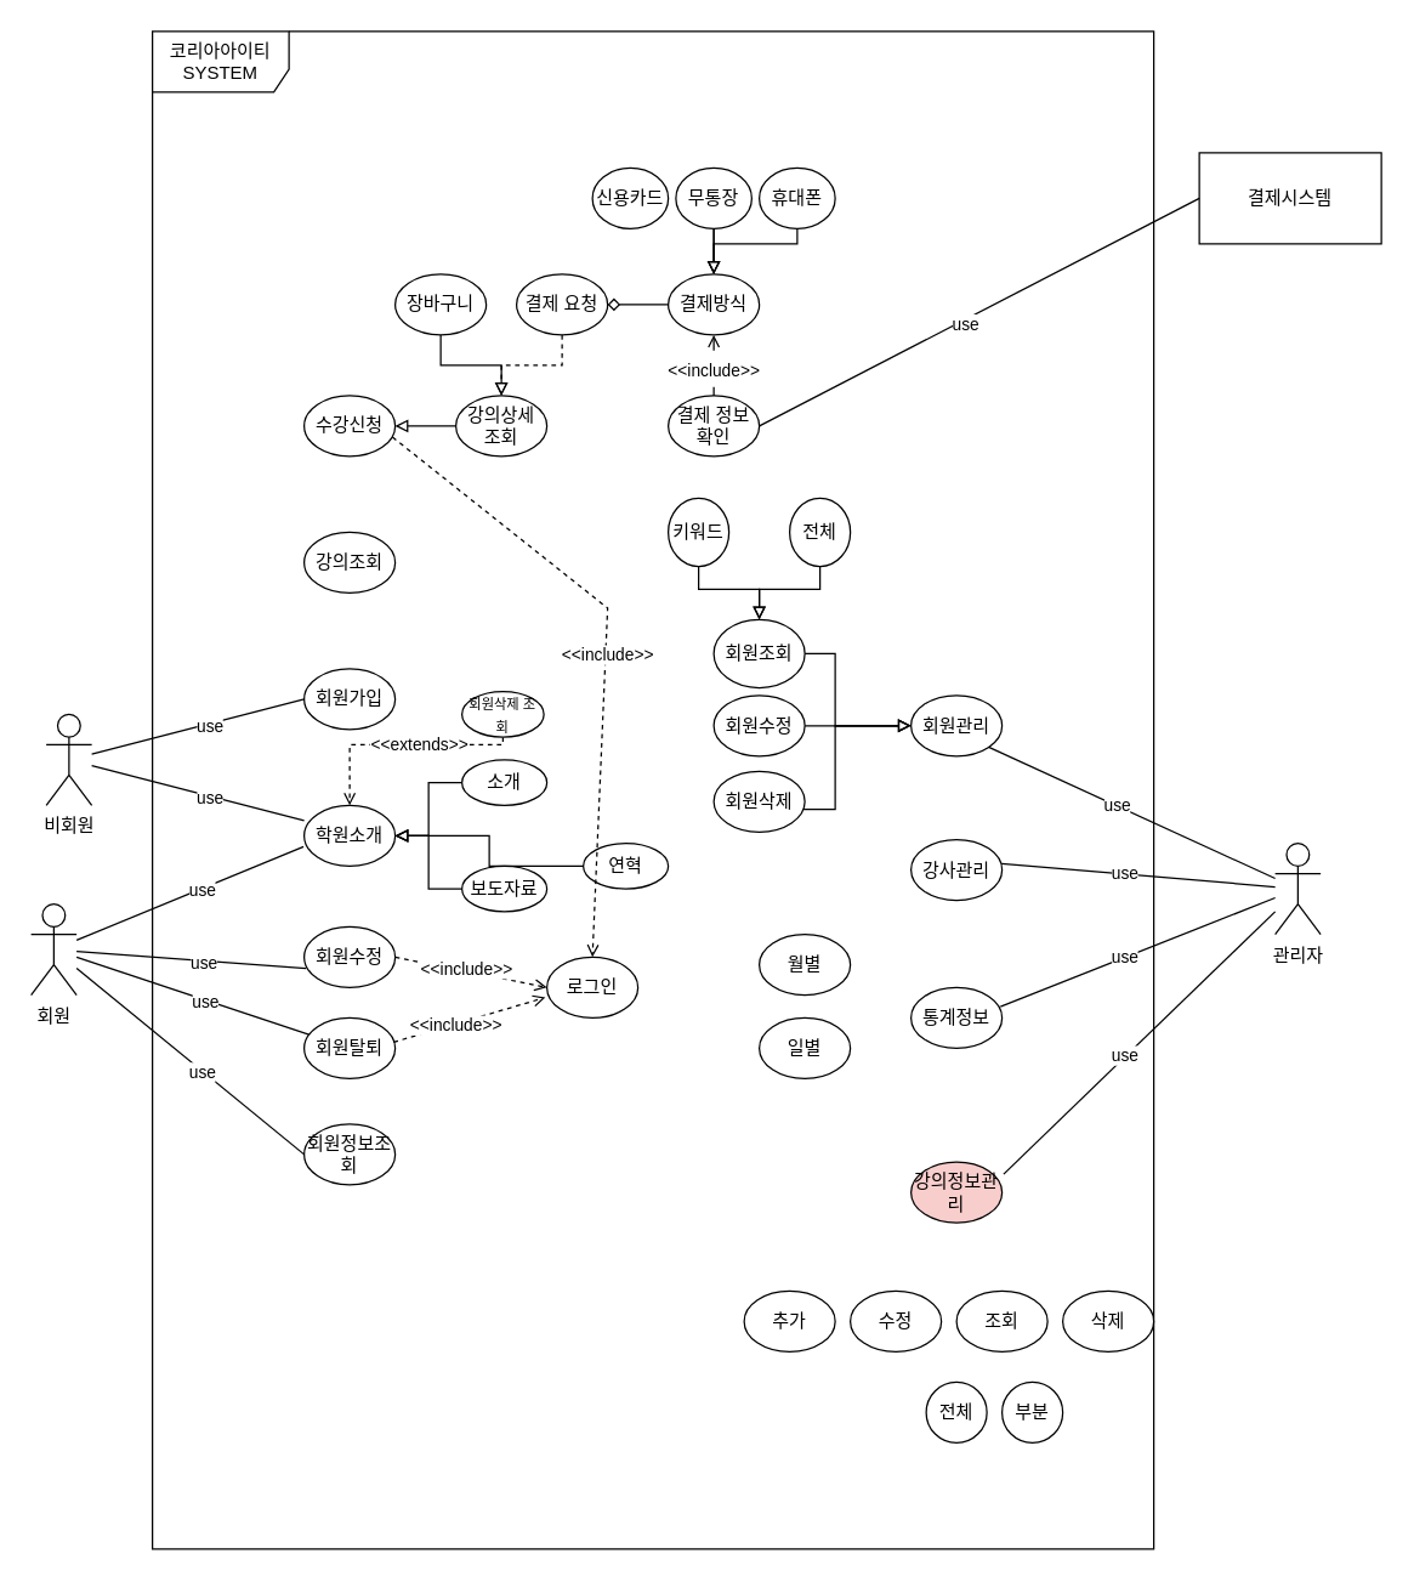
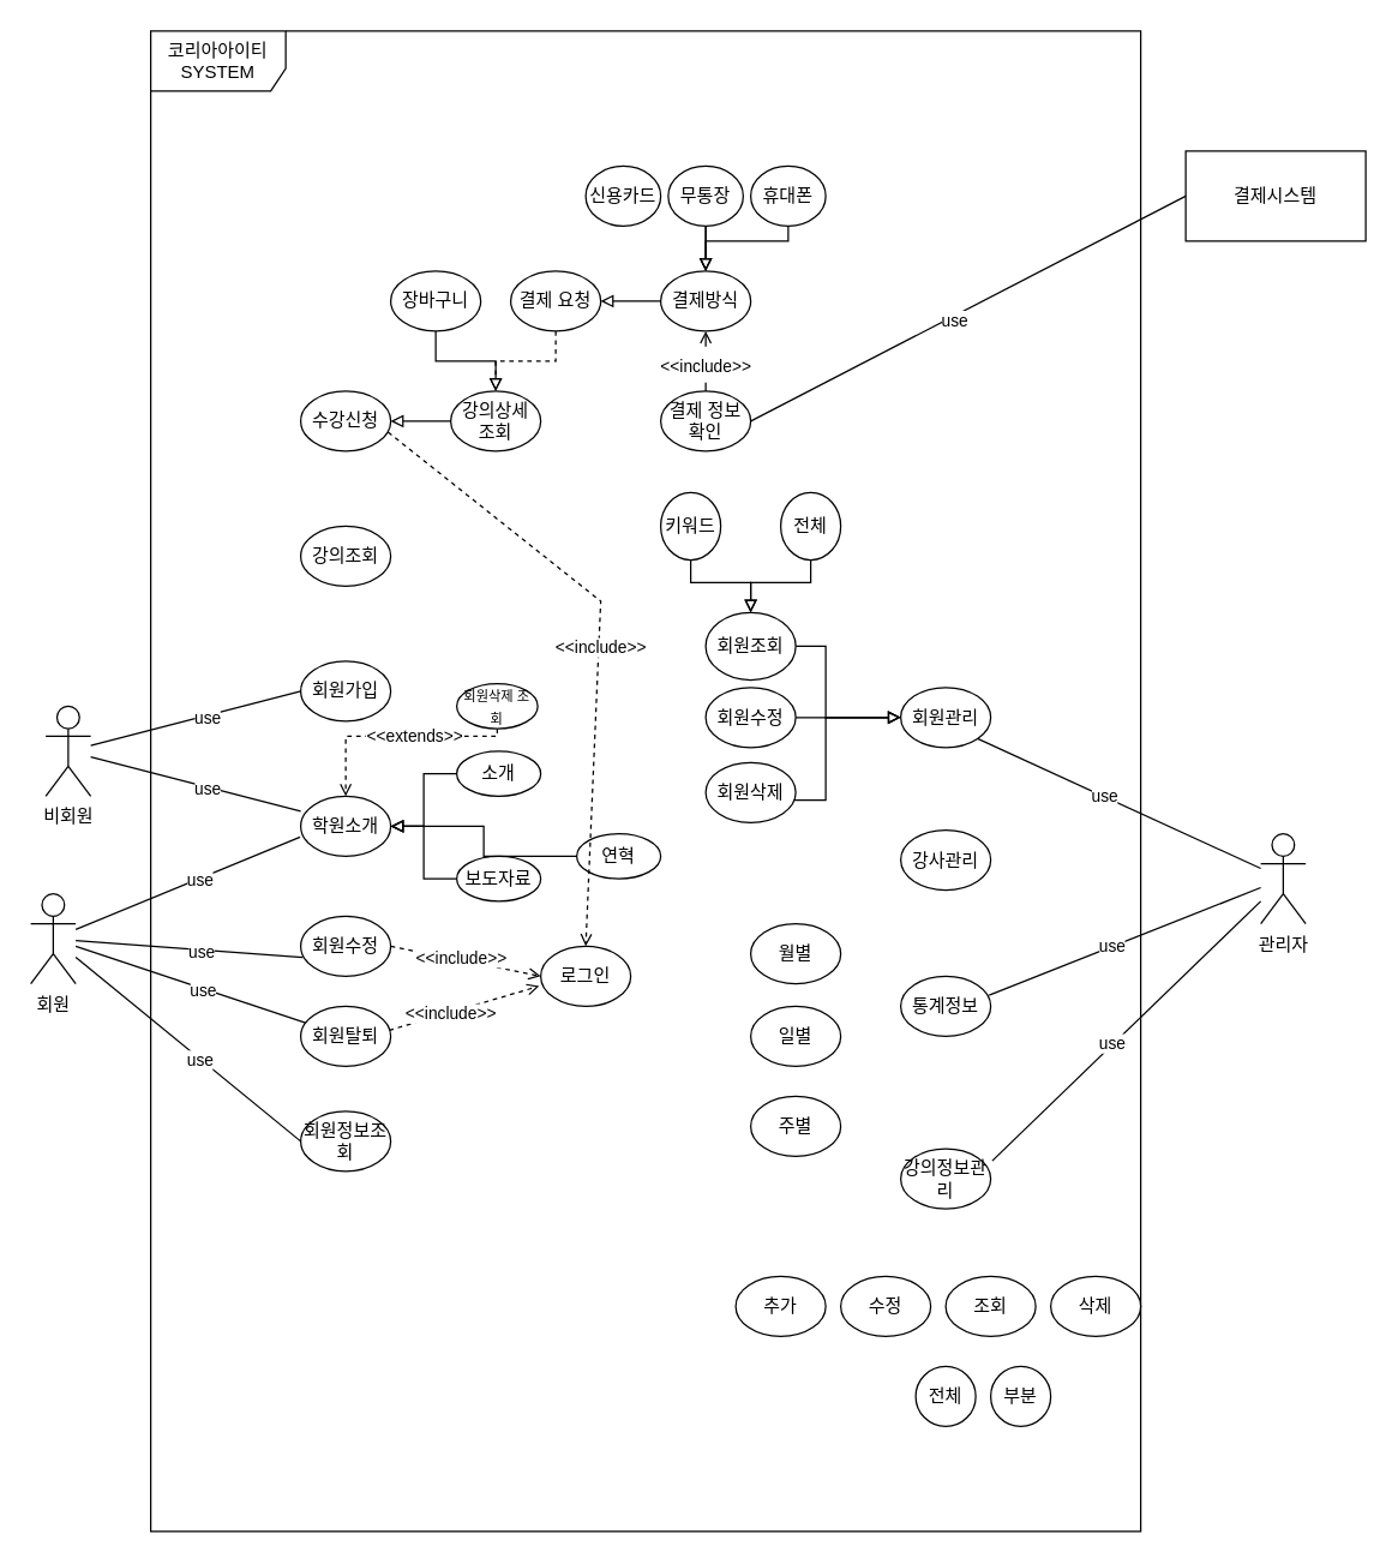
- <mxCell id="58" value="" style="edgeStyle=orthogonalEdgeStyle;rounded=0;orthogonalLoop=1;jettySize=auto;html=1;endArrow=diamond;endFill=0;" parent="1" source="61" target="69" edge="1"><mxGeometry relative="1" as="geometry" /></mxCell>
+ <mxCell id="58" value="" style="edgeStyle=orthogonalEdgeStyle;rounded=0;orthogonalLoop=1;jettySize=auto;html=1;endArrow=block;endFill=0;" parent="1" source="61" target="69" edge="1"><mxGeometry relative="1" as="geometry" /></mxCell>
- <mxCell id="42" value="" style="endArrow=none;html=1;rounded=0;entryX=0.994;entryY=0.396;entryDx=0;entryDy=0;entryPerimeter=0;" parent="1" source="4" target="38" edge="1"><mxGeometry width="50" height="50" relative="1" as="geometry"><mxPoint x="710" y="584" as="sourcePoint" /><mxPoint x="601" y="504" as="targetPoint" /></mxGeometry></mxCell>
- <mxCell id="43" value="use" style="edgeLabel;html=1;align=center;verticalAlign=middle;resizable=0;points=[];" parent="42" vertex="1" connectable="0"><mxGeometry x="0.103" y="-1" relative="1" as="geometry"><mxPoint as="offset" /></mxGeometry></mxCell>
+ <mxCell id="82" value="주별" style="ellipse;whiteSpace=wrap;html=1;" parent="1" vertex="1"><mxGeometry x="500" y="730" width="60" height="40" as="geometry" /></mxCell>
- <mxCell id="83" value="강의정보관리" style="ellipse;whiteSpace=wrap;html=1;fillColor=#f8cecc;" vertex="1" parent="1"><mxGeometry x="600" y="765" width="60" height="40" as="geometry" /></mxCell>
+ <mxCell id="83" value="강의정보관리" style="ellipse;whiteSpace=wrap;html=1;" vertex="1" parent="1"><mxGeometry x="600" y="765" width="60" height="40" as="geometry" /></mxCell>
